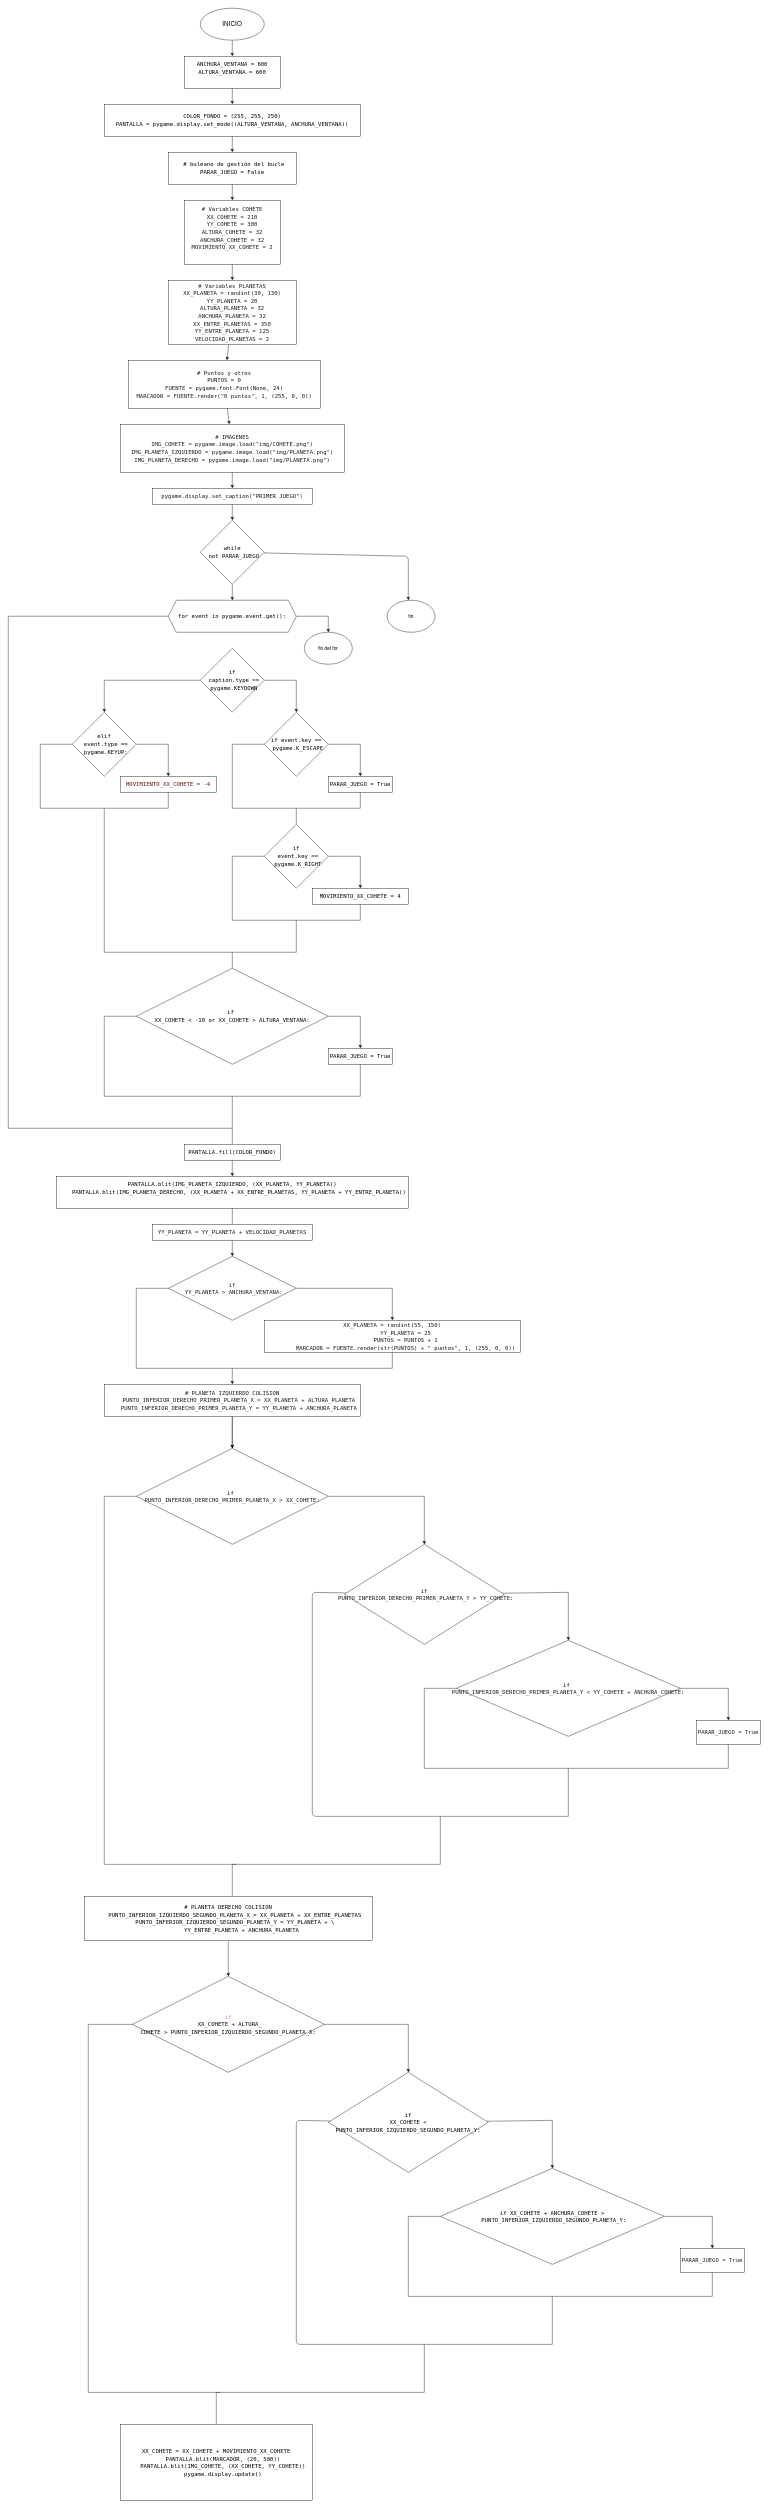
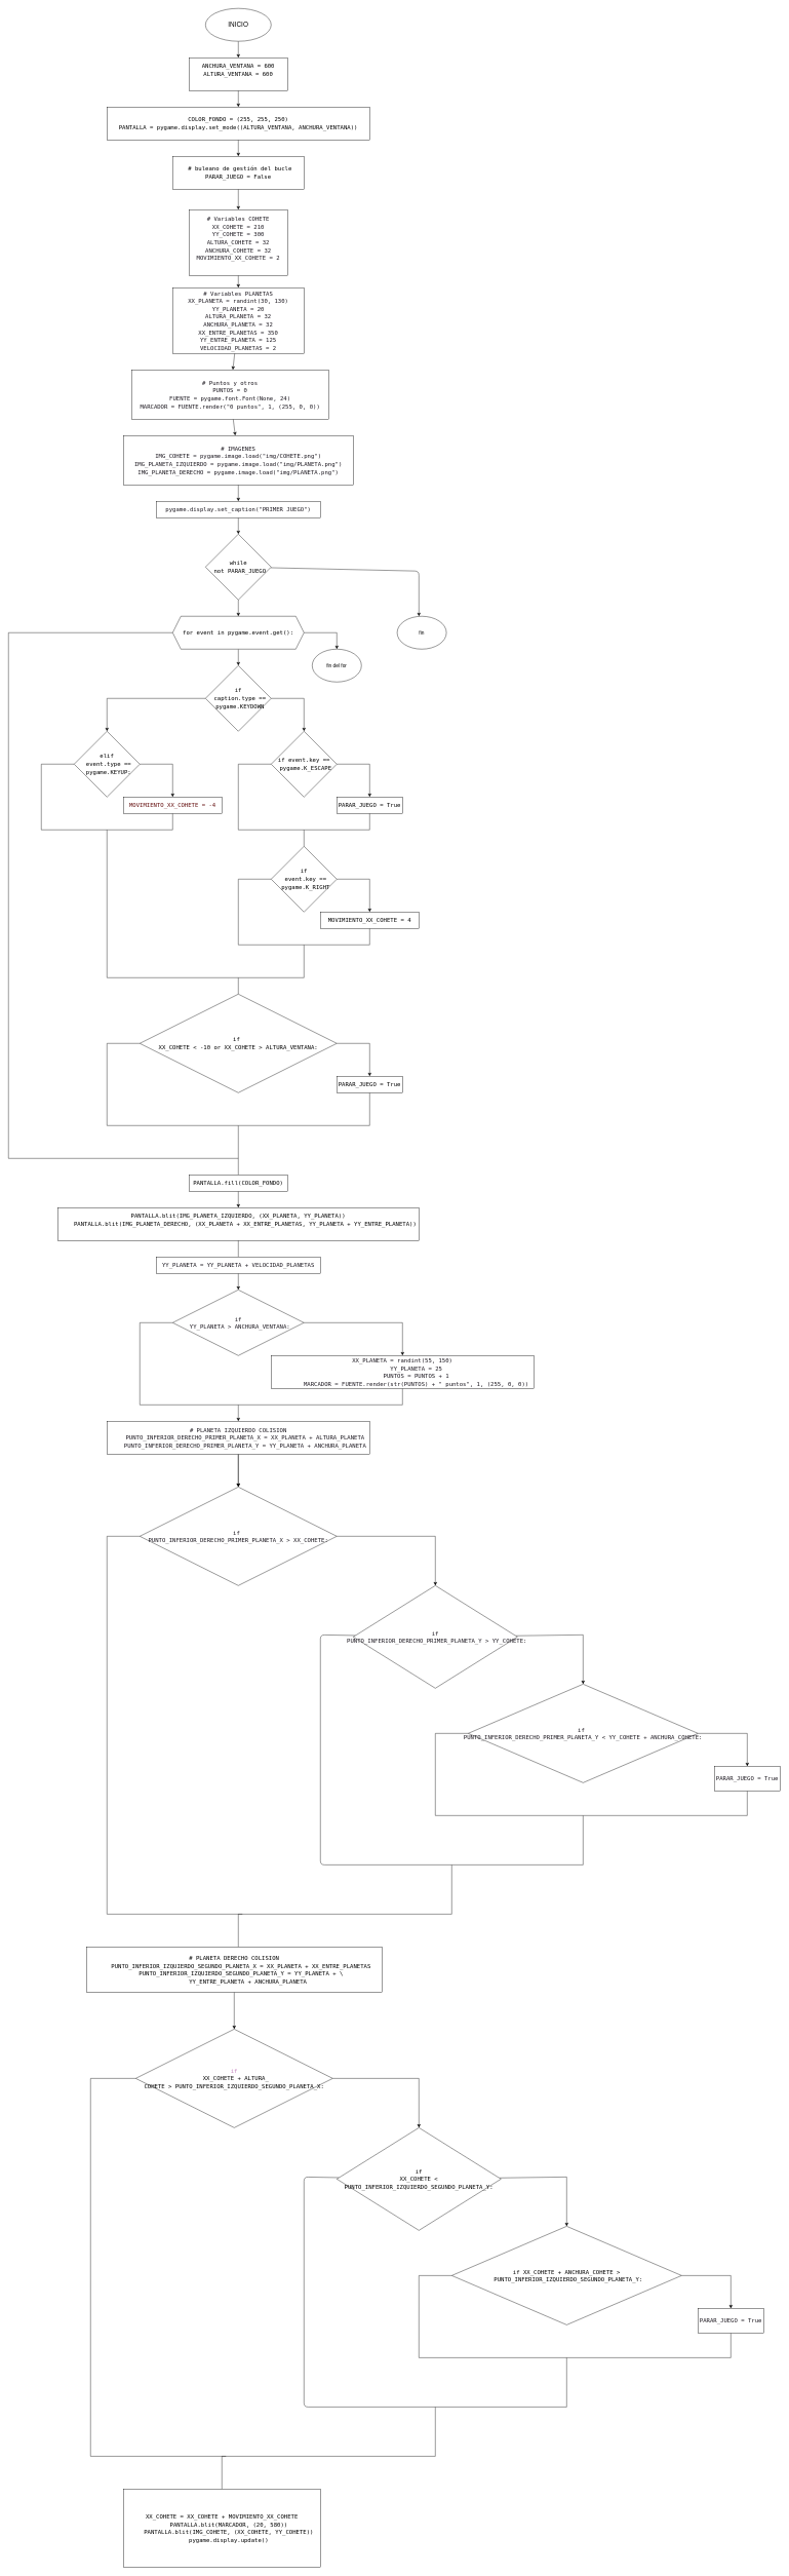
- <mxCell id="11" value="&lt;div style=&quot;font-family: &amp;quot;Droid Sans Mono&amp;quot;, &amp;quot;monospace&amp;quot;, monospace; font-size: 14px; line-height: 19px; white-space: pre;&quot;&gt;&lt;div style=&quot;&quot;&gt;&lt;span&gt;&lt;font style=&quot;color: rgb(27, 23, 31);&quot;&gt;# Variables COHETE&lt;/font&gt;&lt;/span&gt;&lt;/div&gt;&lt;div style=&quot;&quot;&gt;&lt;span&gt;&lt;font style=&quot;color: rgb(27, 23, 31);&quot;&gt;&lt;span&gt;XX_COHETE&lt;/span&gt;&lt;span&gt; &lt;/span&gt;&lt;span&gt;=&lt;/span&gt;&lt;span&gt; &lt;/span&gt;&lt;span&gt;210&lt;/span&gt;&lt;/font&gt;&lt;/span&gt;&lt;/div&gt;&lt;div style=&quot;&quot;&gt;&lt;span&gt;&lt;font style=&quot;color: rgb(27, 23, 31);&quot;&gt;&lt;span&gt;YY_COHETE&lt;/span&gt;&lt;span&gt; &lt;/span&gt;&lt;span&gt;=&lt;/span&gt;&lt;span&gt; &lt;/span&gt;&lt;span&gt;300&lt;/span&gt;&lt;/font&gt;&lt;/span&gt;&lt;/div&gt;&lt;div style=&quot;&quot;&gt;&lt;span&gt;&lt;font style=&quot;color: rgb(27, 23, 31);&quot;&gt;&lt;span&gt;ALTURA_COHETE&lt;/span&gt;&lt;span&gt; &lt;/span&gt;&lt;span&gt;=&lt;/span&gt;&lt;span&gt; &lt;/span&gt;&lt;span&gt;32&lt;/span&gt;&lt;/font&gt;&lt;/span&gt;&lt;/div&gt;&lt;div style=&quot;&quot;&gt;&lt;span&gt;&lt;font style=&quot;color: rgb(27, 23, 31);&quot;&gt;&lt;span&gt;ANCHURA_COHETE&lt;/span&gt;&lt;span&gt; &lt;/span&gt;&lt;span&gt;=&lt;/span&gt;&lt;span&gt; &lt;/span&gt;&lt;span&gt;32&lt;/span&gt;&lt;/font&gt;&lt;/span&gt;&lt;/div&gt;&lt;div style=&quot;&quot;&gt;&lt;span&gt;&lt;font style=&quot;color: rgb(27, 23, 31);&quot;&gt;&lt;span&gt;MOVIMIENTO_XX_COHETE&lt;/span&gt;&lt;span&gt; &lt;/span&gt;&lt;span&gt;=&lt;/span&gt;&lt;span&gt; &lt;/span&gt;&lt;span&gt;2&lt;/span&gt;&lt;/font&gt;&lt;/span&gt;&lt;/div&gt;&lt;font style=&quot;color: rgb(27, 23, 31);&quot;&gt;&lt;br&gt;&lt;/font&gt;&lt;/div&gt;" style="rounded=0;whiteSpace=wrap;html=1;" parent="1" vertex="1"><mxGeometry x="460" y="500" width="240" height="160" as="geometry" /></mxCell>
+ <mxCell id="11" value="&lt;div style=&quot;font-family: &amp;quot;Droid Sans Mono&amp;quot;, &amp;quot;monospace&amp;quot;, monospace; font-size: 14px; line-height: 19px; white-space: pre;&quot;&gt;&lt;div style=&quot;&quot;&gt;&lt;span&gt;&lt;font style=&quot;color: rgb(27, 23, 31);&quot;&gt;# Variables COHETE&lt;/font&gt;&lt;/span&gt;&lt;/div&gt;&lt;div style=&quot;&quot;&gt;&lt;span&gt;&lt;font style=&quot;color: rgb(27, 23, 31);&quot;&gt;&lt;span&gt;XX_COHETE&lt;/span&gt;&lt;span&gt; &lt;/span&gt;&lt;span&gt;=&lt;/span&gt;&lt;span&gt; &lt;/span&gt;&lt;span&gt;210&lt;/span&gt;&lt;/font&gt;&lt;/span&gt;&lt;/div&gt;&lt;div style=&quot;&quot;&gt;&lt;span&gt;&lt;font style=&quot;color: rgb(27, 23, 31);&quot;&gt;&lt;span&gt;YY_COHETE&lt;/span&gt;&lt;span&gt; &lt;/span&gt;&lt;span&gt;=&lt;/span&gt;&lt;span&gt; &lt;/span&gt;&lt;span&gt;300&lt;/span&gt;&lt;/font&gt;&lt;/span&gt;&lt;/div&gt;&lt;div style=&quot;&quot;&gt;&lt;span&gt;&lt;font style=&quot;color: rgb(27, 23, 31);&quot;&gt;&lt;span&gt;ALTURA_COHETE&lt;/span&gt;&lt;span&gt; &lt;/span&gt;&lt;span&gt;=&lt;/span&gt;&lt;span&gt; &lt;/span&gt;&lt;span&gt;32&lt;/span&gt;&lt;/font&gt;&lt;/span&gt;&lt;/div&gt;&lt;div style=&quot;&quot;&gt;&lt;span&gt;&lt;font style=&quot;color: rgb(27, 23, 31);&quot;&gt;&lt;span&gt;ANCHURA_COHETE&lt;/span&gt;&lt;span&gt; &lt;/span&gt;&lt;span&gt;=&lt;/span&gt;&lt;span&gt; &lt;/span&gt;&lt;span&gt;32&lt;/span&gt;&lt;/font&gt;&lt;/span&gt;&lt;/div&gt;&lt;div style=&quot;&quot;&gt;&lt;span&gt;&lt;font style=&quot;color: rgb(27, 23, 31);&quot;&gt;&lt;span&gt;MOVIMIENTO_XX_COHETE&lt;/span&gt;&lt;span&gt; &lt;/span&gt;&lt;span&gt;=&lt;/span&gt;&lt;span&gt; &lt;/span&gt;&lt;span&gt;2&lt;/span&gt;&lt;/font&gt;&lt;/span&gt;&lt;/div&gt;&lt;font style=&quot;color: rgb(27, 23, 31);&quot;&gt;&lt;br&gt;&lt;/font&gt;&lt;/div&gt;" style="rounded=0;whiteSpace=wrap;html=1;" parent="1" vertex="1"><mxGeometry x="460" y="510" width="240" height="160" as="geometry" /></mxCell>
+ <mxCell id="23" style="edgeStyle=none;html=1;entryX=0.5;entryY=0;entryDx=0;entryDy=0;" parent="1" source="25" target="28" edge="1"><mxGeometry relative="1" as="geometry" /></mxCell>
